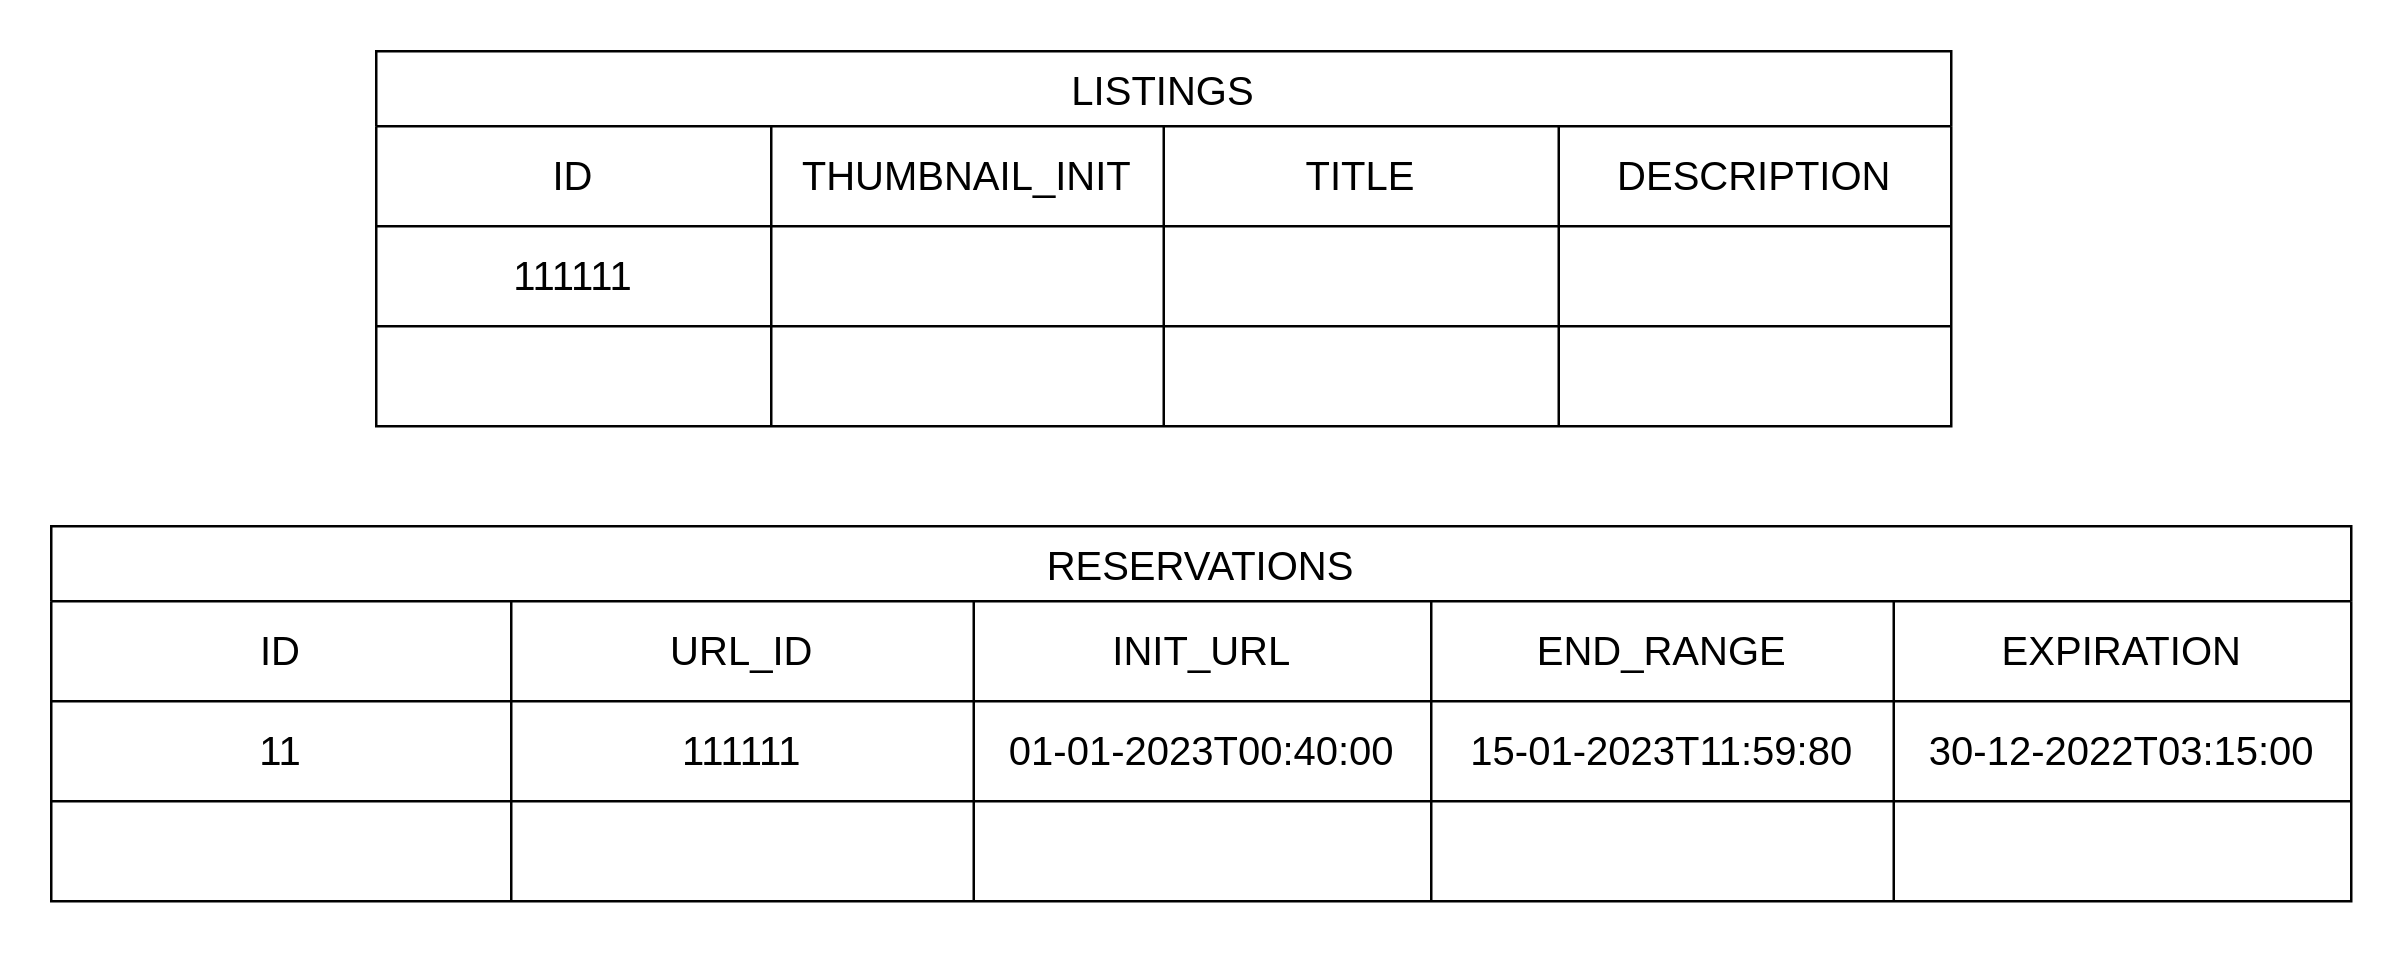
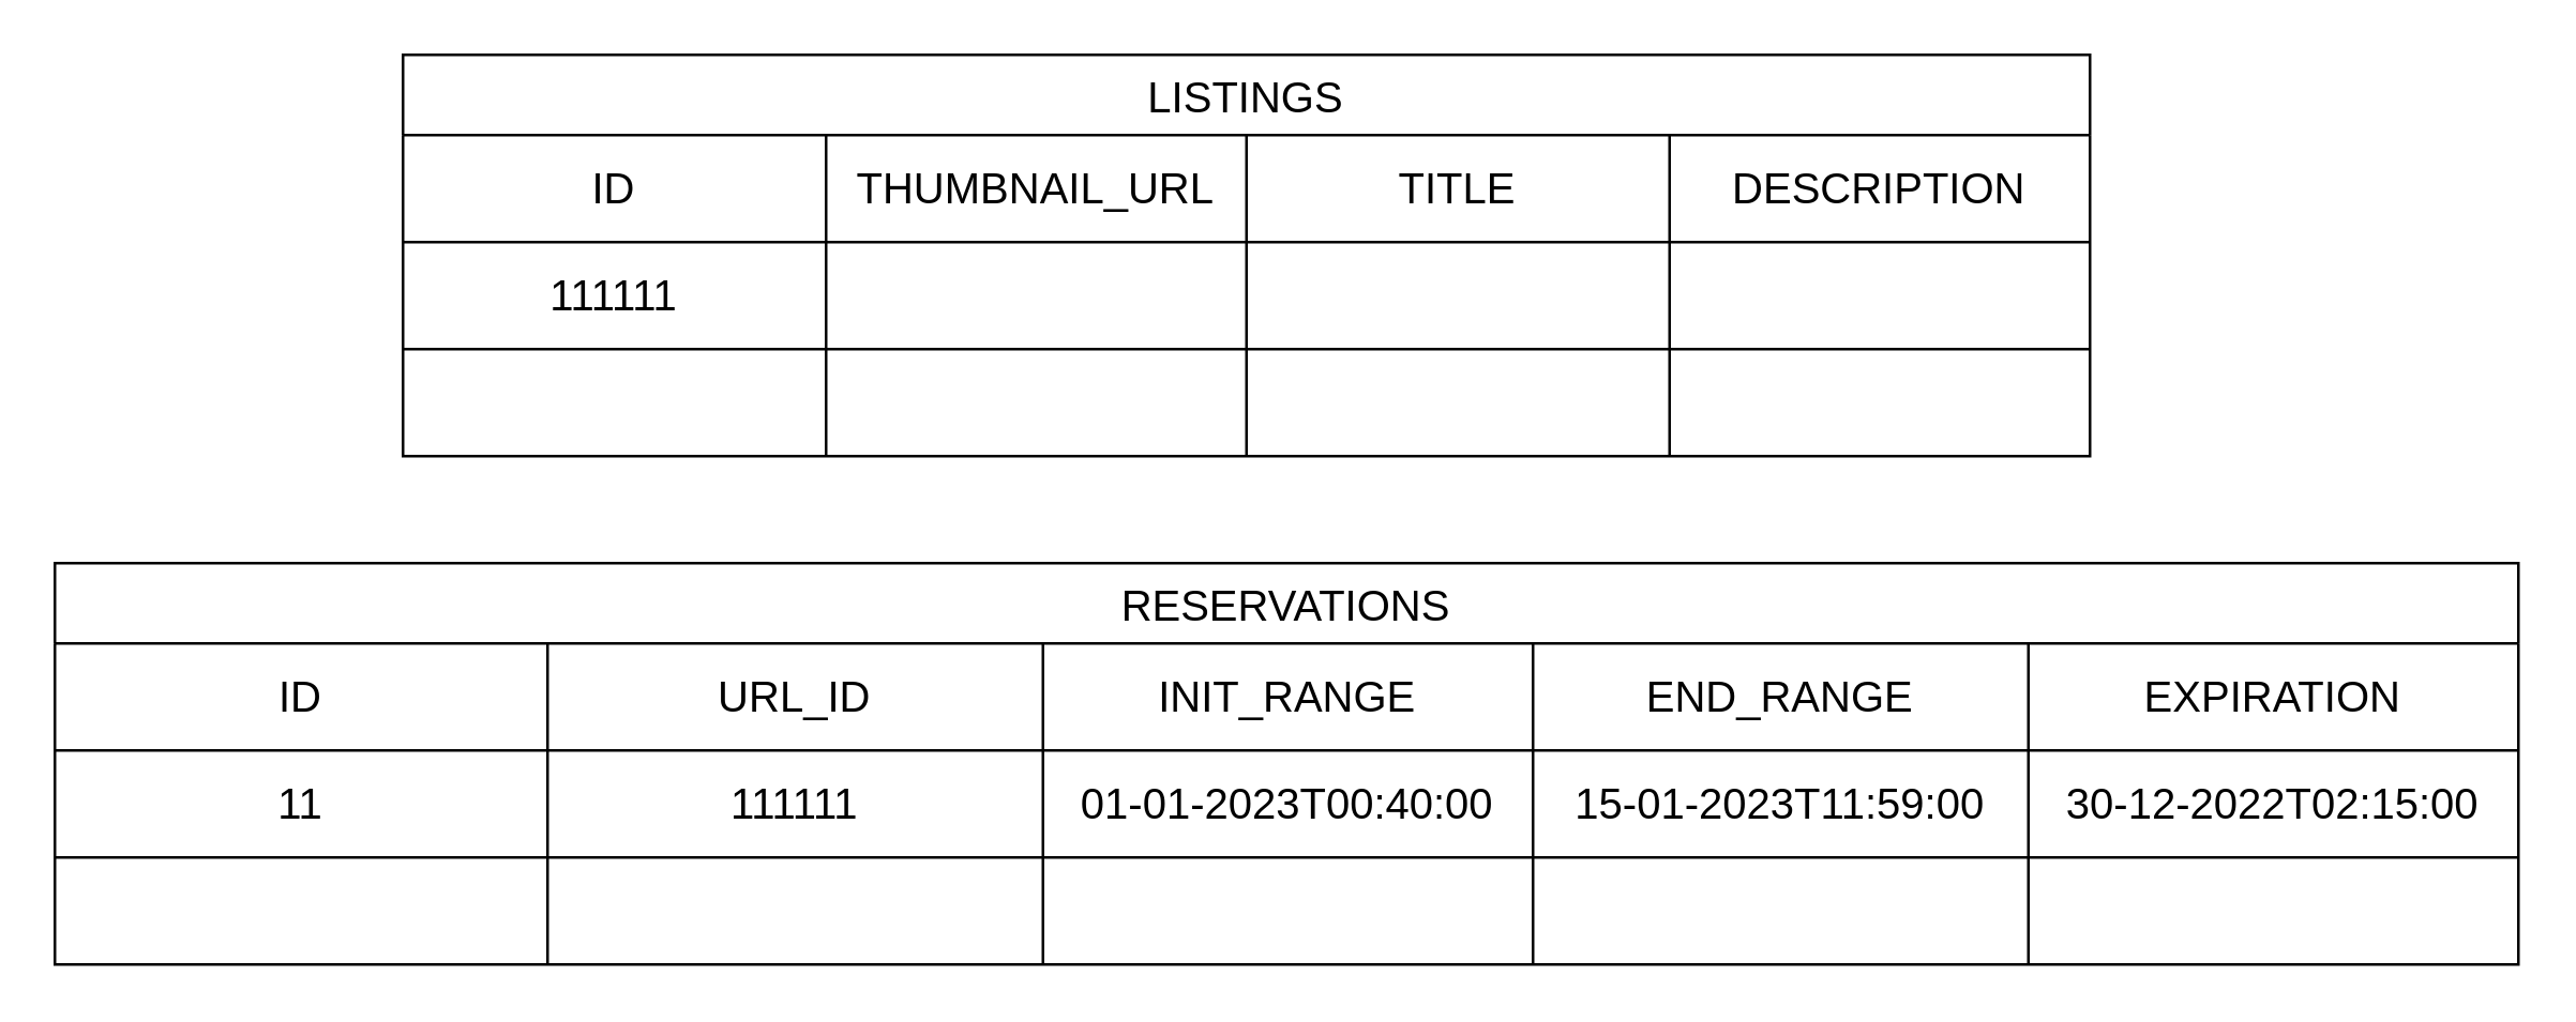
- <mxCell id="5" value="THUMBNAIL_INIT" style="shape=partialRectangle;html=1;whiteSpace=wrap;connectable=0;strokeColor=inherit;overflow=hidden;fillColor=none;top=0;left=0;bottom=0;right=0;pointerEvents=1;fontSize=16;" vertex="1" parent="3"><mxGeometry x="158" width="157" height="40" as="geometry"><mxRectangle width="157" height="40" as="alternateBounds" /></mxGeometry></mxCell>
+ <mxCell id="5" value="THUMBNAIL_URL" style="shape=partialRectangle;html=1;whiteSpace=wrap;connectable=0;strokeColor=inherit;overflow=hidden;fillColor=none;top=0;left=0;bottom=0;right=0;pointerEvents=1;fontSize=16;" vertex="1" parent="3"><mxGeometry x="158" width="157" height="40" as="geometry"><mxRectangle width="157" height="40" as="alternateBounds" /></mxGeometry></mxCell>
- <mxCell id="22" value="INIT_URL" style="shape=partialRectangle;html=1;whiteSpace=wrap;connectable=0;strokeColor=inherit;overflow=hidden;fillColor=none;top=0;left=0;bottom=0;right=0;pointerEvents=1;fontSize=16;" vertex="1" parent="19"><mxGeometry x="369" width="183" height="40" as="geometry"><mxRectangle width="183" height="40" as="alternateBounds" /></mxGeometry></mxCell>
+ <mxCell id="22" value="INIT_RANGE" style="shape=partialRectangle;html=1;whiteSpace=wrap;connectable=0;strokeColor=inherit;overflow=hidden;fillColor=none;top=0;left=0;bottom=0;right=0;pointerEvents=1;fontSize=16;" vertex="1" parent="19"><mxGeometry x="369" width="183" height="40" as="geometry"><mxRectangle width="183" height="40" as="alternateBounds" /></mxGeometry></mxCell>
- <mxCell id="29" value="15-01-2023T11:59:80" style="shape=partialRectangle;html=1;whiteSpace=wrap;connectable=0;strokeColor=inherit;overflow=hidden;fillColor=none;top=0;left=0;bottom=0;right=0;pointerEvents=1;fontSize=16;" vertex="1" parent="25"><mxGeometry x="552" width="185" height="40" as="geometry"><mxRectangle width="185" height="40" as="alternateBounds" /></mxGeometry></mxCell>
+ <mxCell id="29" value="15-01-2023T11:59:00" style="shape=partialRectangle;html=1;whiteSpace=wrap;connectable=0;strokeColor=inherit;overflow=hidden;fillColor=none;top=0;left=0;bottom=0;right=0;pointerEvents=1;fontSize=16;" vertex="1" parent="25"><mxGeometry x="552" width="185" height="40" as="geometry"><mxRectangle width="185" height="40" as="alternateBounds" /></mxGeometry></mxCell>
- <mxCell id="30" value="30-12-2022T03:15:00" style="shape=partialRectangle;html=1;whiteSpace=wrap;connectable=0;strokeColor=inherit;overflow=hidden;fillColor=none;top=0;left=0;bottom=0;right=0;pointerEvents=1;fontSize=16;" vertex="1" parent="25"><mxGeometry x="737" width="183" height="40" as="geometry"><mxRectangle width="183" height="40" as="alternateBounds" /></mxGeometry></mxCell>
+ <mxCell id="30" value="30-12-2022T02:15:00" style="shape=partialRectangle;html=1;whiteSpace=wrap;connectable=0;strokeColor=inherit;overflow=hidden;fillColor=none;top=0;left=0;bottom=0;right=0;pointerEvents=1;fontSize=16;" vertex="1" parent="25"><mxGeometry x="737" width="183" height="40" as="geometry"><mxRectangle width="183" height="40" as="alternateBounds" /></mxGeometry></mxCell>
